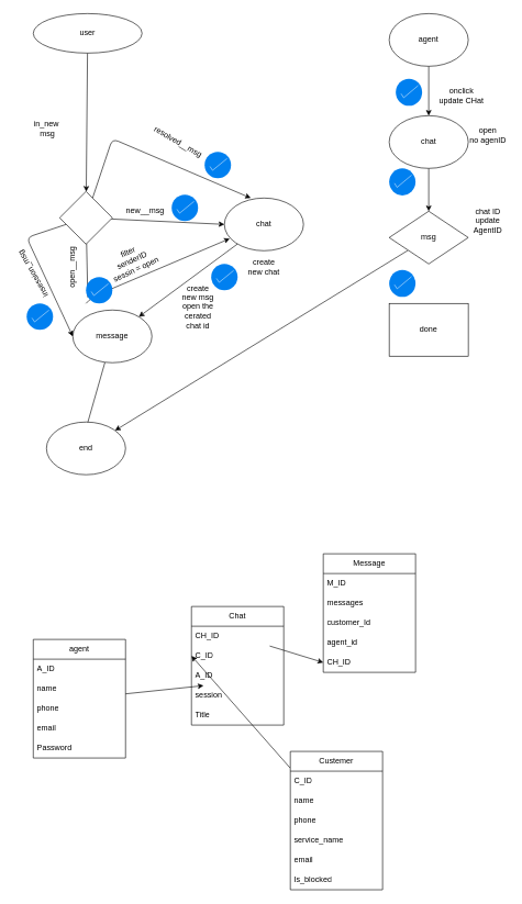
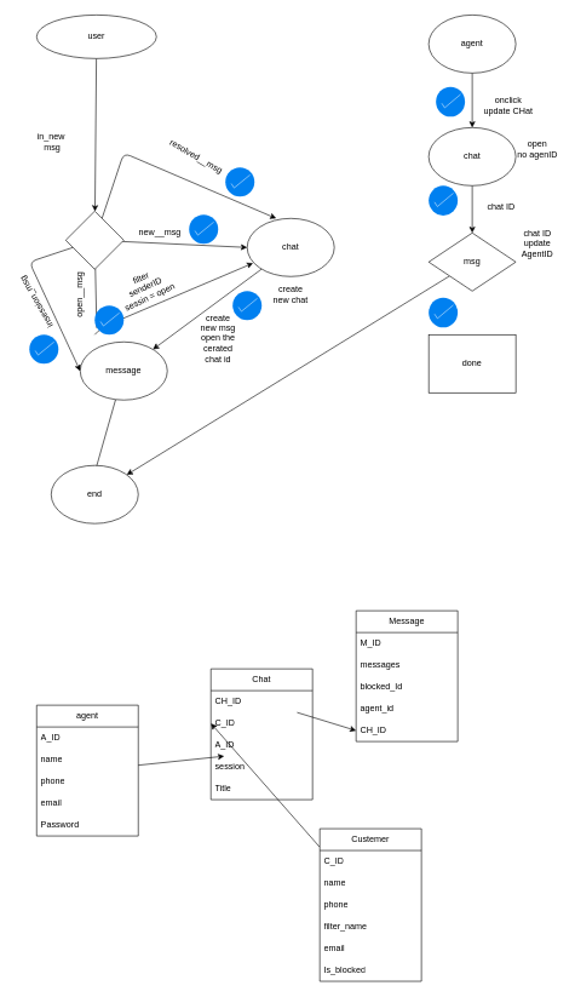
+ <mxCell id="56" value="chat ID" style="text;html=1;strokeColor=none;fillColor=none;align=center;verticalAlign=middle;whiteSpace=wrap;rounded=0;" parent="1" vertex="1"><mxGeometry x="660" y="270" width="60" height="30" as="geometry" /></mxCell>
- <mxCell id="26" value="customer_Id" style="text;strokeColor=none;fillColor=none;align=left;verticalAlign=middle;spacingLeft=4;spacingRight=4;overflow=hidden;points=[[0,0.5],[1,0.5]];portConstraint=eastwest;rotatable=0;whiteSpace=wrap;html=1;" parent="23" vertex="1"><mxGeometry y="90" width="140" height="30" as="geometry" /></mxCell>
+ <mxCell id="26" value="blocked_Id" style="text;strokeColor=none;fillColor=none;align=left;verticalAlign=middle;spacingLeft=4;spacingRight=4;overflow=hidden;points=[[0,0.5],[1,0.5]];portConstraint=eastwest;rotatable=0;whiteSpace=wrap;html=1;" parent="23" vertex="1"><mxGeometry y="90" width="140" height="30" as="geometry" /></mxCell>
- <mxCell id="7" value="service_name" style="text;strokeColor=none;fillColor=none;align=left;verticalAlign=middle;spacingLeft=4;spacingRight=4;overflow=hidden;points=[[0,0.5],[1,0.5]];portConstraint=eastwest;rotatable=0;whiteSpace=wrap;html=1;" parent="3" vertex="1"><mxGeometry y="120" width="140" height="30" as="geometry" /></mxCell>
+ <mxCell id="7" value="filter_name" style="text;strokeColor=none;fillColor=none;align=left;verticalAlign=middle;spacingLeft=4;spacingRight=4;overflow=hidden;points=[[0,0.5],[1,0.5]];portConstraint=eastwest;rotatable=0;whiteSpace=wrap;html=1;" parent="3" vertex="1"><mxGeometry y="120" width="140" height="30" as="geometry" /></mxCell>
